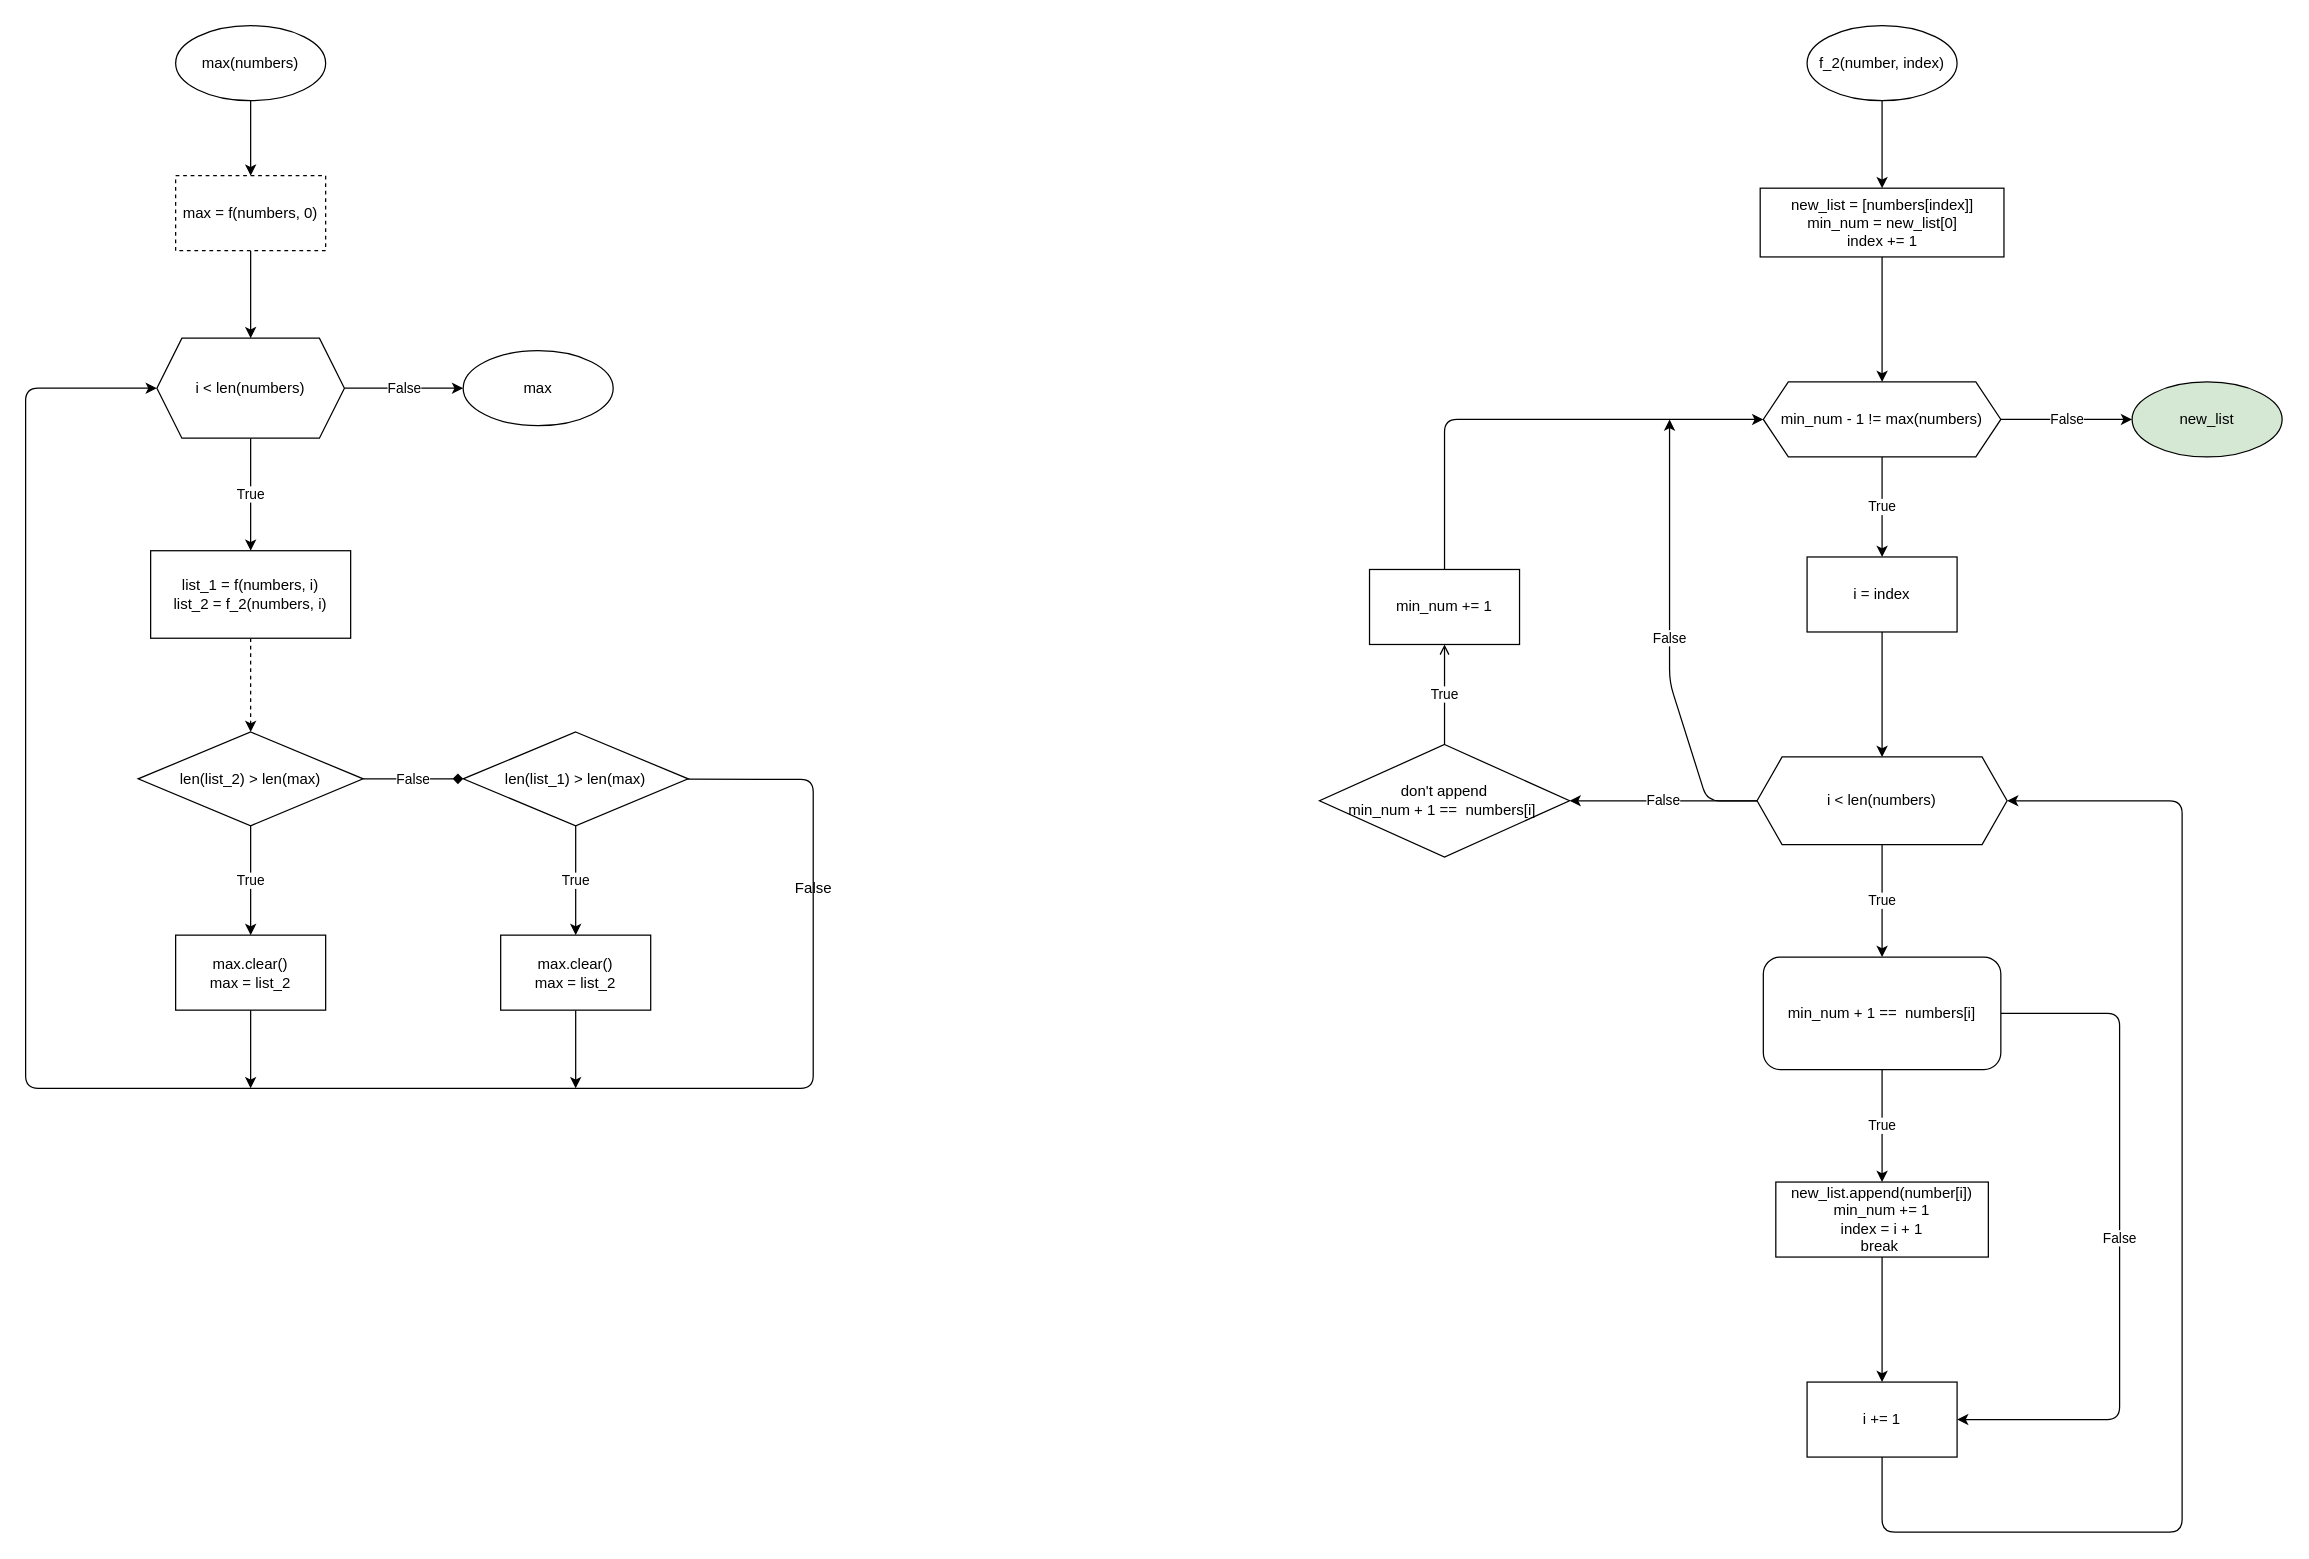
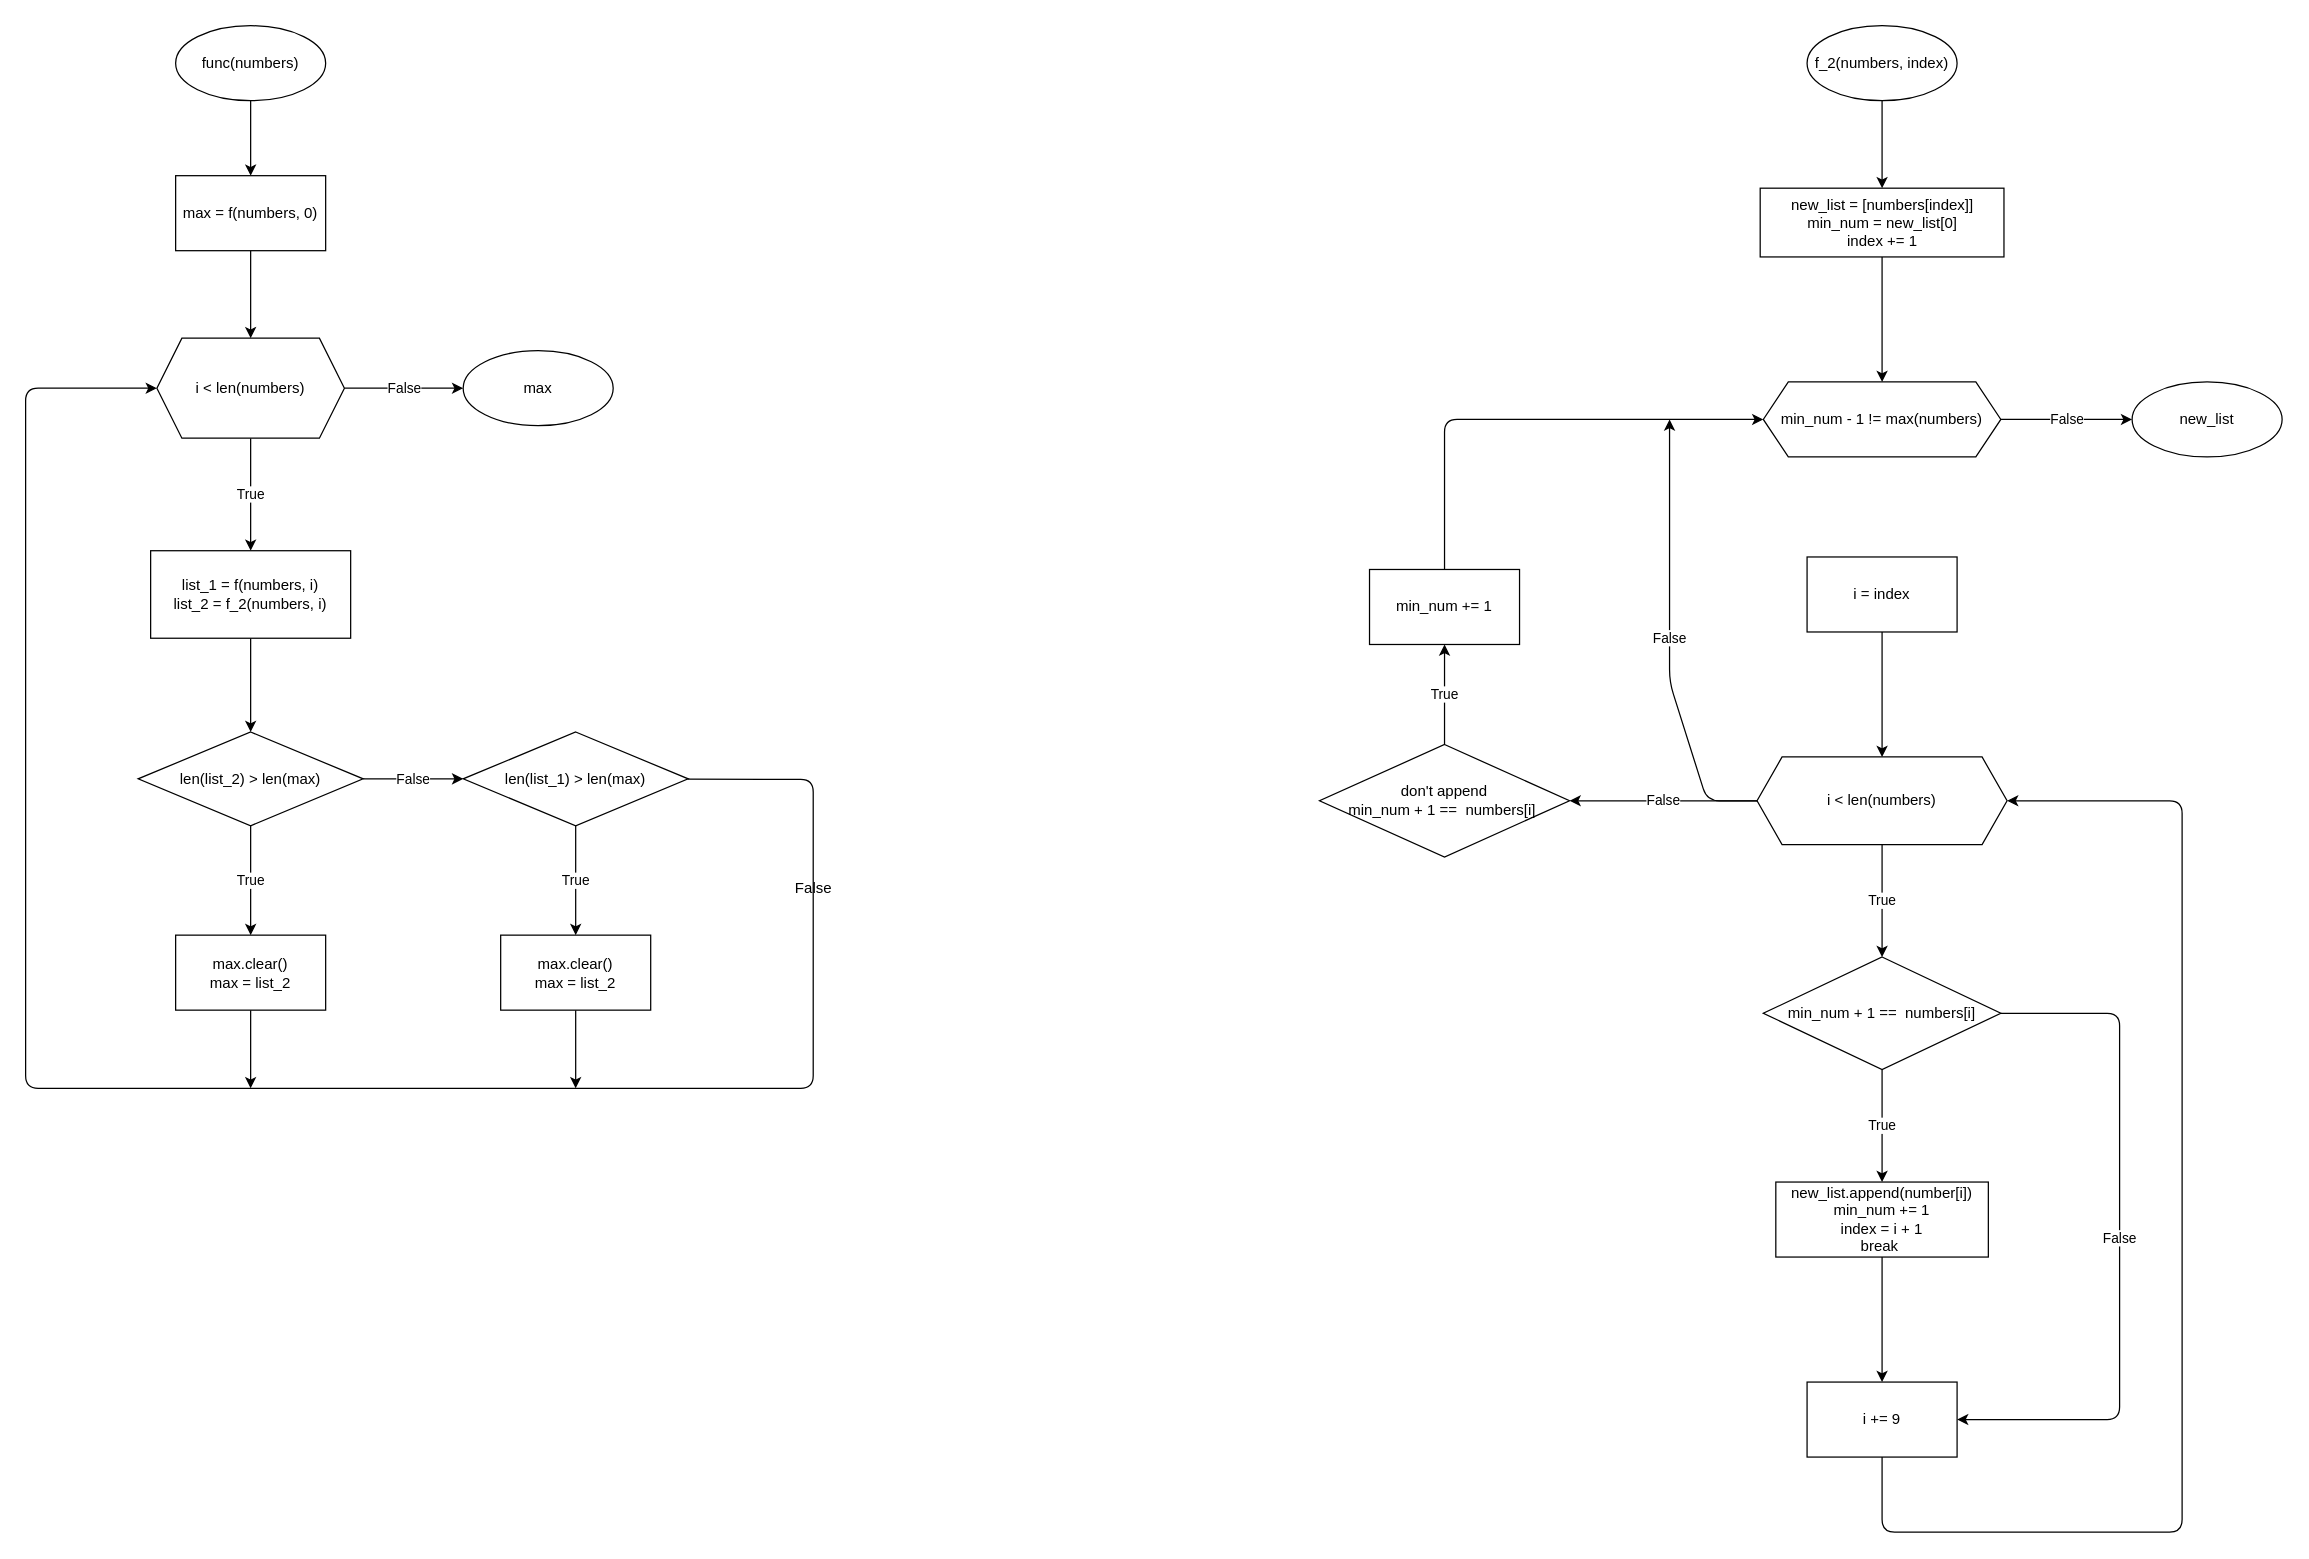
- <mxCell id="3" value="max(numbers)" style="ellipse;whiteSpace=wrap;html=1;" parent="1" vertex="1"><mxGeometry x="140" y="20" width="120" height="60" as="geometry" /></mxCell>
+ <mxCell id="3" value="func(numbers)" style="ellipse;whiteSpace=wrap;html=1;" parent="1" vertex="1"><mxGeometry x="140" y="20" width="120" height="60" as="geometry" /></mxCell>
- <mxCell id="11" value="f_2(number, index)" style="ellipse;whiteSpace=wrap;html=1;" parent="1" vertex="1"><mxGeometry x="1445" y="20" width="120" height="60" as="geometry" /></mxCell>
+ <mxCell id="11" value="f_2(numbers, index)" style="ellipse;whiteSpace=wrap;html=1;" parent="1" vertex="1"><mxGeometry x="1445" y="20" width="120" height="60" as="geometry" /></mxCell>
- <mxCell id="8" value="max = f(numbers, 0)" style="whiteSpace=wrap;html=1;dashed=1;" parent="1" vertex="1"><mxGeometry x="140" y="140" width="120" height="60" as="geometry" /></mxCell>
+ <mxCell id="8" value="max = f(numbers, 0)" style="whiteSpace=wrap;html=1;" parent="1" vertex="1"><mxGeometry x="140" y="140" width="120" height="60" as="geometry" /></mxCell>
- <mxCell id="34" value="new_list" style="ellipse;whiteSpace=wrap;html=1;fillColor=#d5e8d4;" vertex="1" parent="1"><mxGeometry x="1705" y="305" width="120" height="60" as="geometry" /></mxCell>
+ <mxCell id="34" value="new_list" style="ellipse;whiteSpace=wrap;html=1;" vertex="1" parent="1"><mxGeometry x="1705" y="305" width="120" height="60" as="geometry" /></mxCell>
- <mxCell id="12" value="True" style="edgeStyle=none;html=1;" edge="1" parent="1" source="14" target="27"><mxGeometry relative="1" as="geometry" /></mxCell>
- <mxCell id="32" value="True" style="edgeStyle=none;html=1;entryX=0.5;entryY=1;entryDx=0;entryDy=0;endArrow=open;" edge="1" parent="1" source="33" target="31"><mxGeometry relative="1" as="geometry" /></mxCell>
+ <mxCell id="32" value="True" style="edgeStyle=none;html=1;entryX=0.5;entryY=1;entryDx=0;entryDy=0;" edge="1" parent="1" source="33" target="31"><mxGeometry relative="1" as="geometry" /></mxCell>
- <mxCell id="35" value="" style="edgeStyle=none;html=1;dashed=1;" edge="1" parent="1" source="36" target="39"><mxGeometry relative="1" as="geometry" /></mxCell>
+ <mxCell id="35" value="" style="edgeStyle=none;html=1;" edge="1" parent="1" source="36" target="39"><mxGeometry relative="1" as="geometry" /></mxCell>
- <mxCell id="38" value="False" style="edgeStyle=none;html=1;endArrow=diamond;" edge="1" parent="1" source="39" target="44"><mxGeometry relative="1" as="geometry" /></mxCell>
+ <mxCell id="38" value="False" style="edgeStyle=none;html=1;" edge="1" parent="1" source="39" target="44"><mxGeometry relative="1" as="geometry" /></mxCell>
- <mxCell id="23" value="min_num + 1 ==&amp;nbsp; numbers[i]" style="whiteSpace=wrap;html=1;rounded=1;" vertex="1" parent="1"><mxGeometry x="1410" y="765" width="190" height="90" as="geometry" /></mxCell>
+ <mxCell id="23" value="min_num + 1 ==&amp;nbsp; numbers[i]" style="rhombus;whiteSpace=wrap;html=1;" vertex="1" parent="1"><mxGeometry x="1410" y="765" width="190" height="90" as="geometry" /></mxCell>
- <mxCell id="29" value="i += 1" style="whiteSpace=wrap;html=1;" vertex="1" parent="1"><mxGeometry x="1445" y="1105" width="120" height="60" as="geometry" /></mxCell>
+ <mxCell id="29" value="i += 9" style="whiteSpace=wrap;html=1;" vertex="1" parent="1"><mxGeometry x="1445" y="1105" width="120" height="60" as="geometry" /></mxCell>
